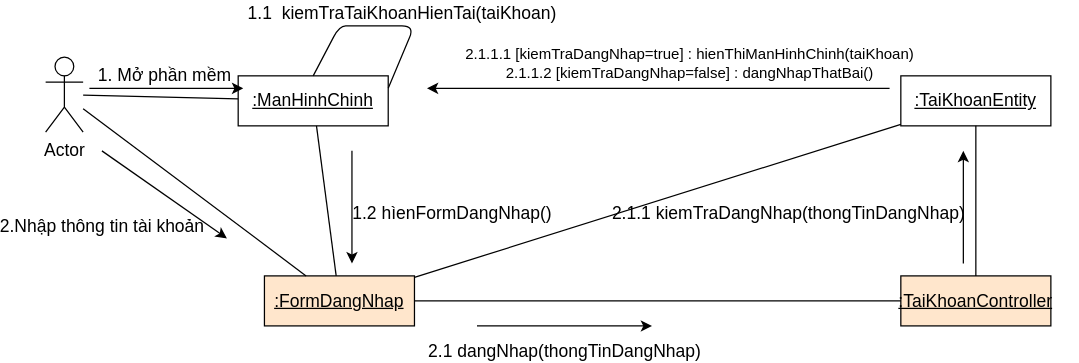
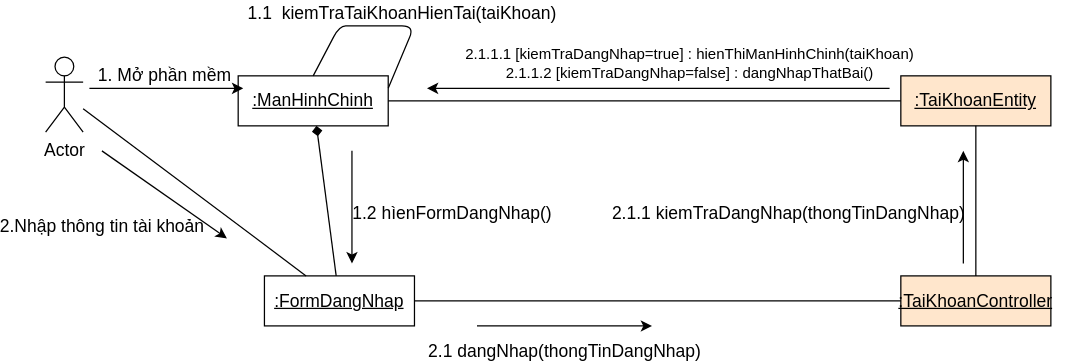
- <mxCell id="6" value="" style="endArrow=none;html=1;fontSize=14;" parent="1" source="3" target="2" edge="1"><mxGeometry width="50" height="50" relative="1" as="geometry"><mxPoint x="65" y="300" as="sourcePoint" /><mxPoint x="115" y="250" as="targetPoint" /></mxGeometry></mxCell>
- <mxCell id="9" value="&lt;u style=&quot;font-size: 14px;&quot;&gt;:TaiKhoanEntity&lt;/u&gt;" style="rounded=0;whiteSpace=wrap;html=1;fontSize=14;" parent="1" vertex="1"><mxGeometry x="704" y="60" width="120" height="40" as="geometry" /></mxCell>
+ <mxCell id="9" value="&lt;u style=&quot;font-size: 14px;&quot;&gt;:TaiKhoanEntity&lt;/u&gt;" style="rounded=0;whiteSpace=wrap;html=1;fontSize=14;fillColor=#ffe6cc;" parent="1" vertex="1"><mxGeometry x="704" y="60" width="120" height="40" as="geometry" /></mxCell>
- <mxCell id="7" value="" style="endArrow=none;html=1;fontSize=14;" parent="1" source="4" target="2" edge="1"><mxGeometry width="50" height="50" relative="1" as="geometry"><mxPoint x="205" y="170" as="sourcePoint" /><mxPoint x="255" y="120" as="targetPoint" /></mxGeometry></mxCell>
+ <mxCell id="7" value="" style="endArrow=diamond;html=1;fontSize=14;" parent="1" source="4" target="2" edge="1"><mxGeometry width="50" height="50" relative="1" as="geometry"><mxPoint x="205" y="170" as="sourcePoint" /><mxPoint x="255" y="120" as="targetPoint" /></mxGeometry></mxCell>
- <mxCell id="16" value="" style="endArrow=none;html=1;labelBackgroundColor=none;fontSize=14;" parent="1" source="9" target="4" edge="1"><mxGeometry width="50" height="50" relative="1" as="geometry"><mxPoint x="145" y="210" as="sourcePoint" /><mxPoint x="195" y="160" as="targetPoint" /></mxGeometry></mxCell>
+ <mxCell id="16" value="" style="endArrow=none;html=1;labelBackgroundColor=none;fontSize=14;" parent="1" source="9" target="2" edge="1"><mxGeometry width="50" height="50" relative="1" as="geometry"><mxPoint x="145" y="210" as="sourcePoint" /><mxPoint x="195" y="160" as="targetPoint" /></mxGeometry></mxCell>
- <mxCell id="4" value="&lt;u style=&quot;font-size: 14px;&quot;&gt;:FormDangNhap&lt;/u&gt;" style="rounded=0;whiteSpace=wrap;html=1;fontSize=14;fillColor=#ffe6cc;" parent="1" vertex="1"><mxGeometry x="195" y="220" width="120" height="40" as="geometry" /></mxCell>
+ <mxCell id="4" value="&lt;u style=&quot;font-size: 14px;&quot;&gt;:FormDangNhap&lt;/u&gt;" style="rounded=0;whiteSpace=wrap;html=1;fontSize=14;" parent="1" vertex="1"><mxGeometry x="195" y="220" width="120" height="40" as="geometry" /></mxCell>
